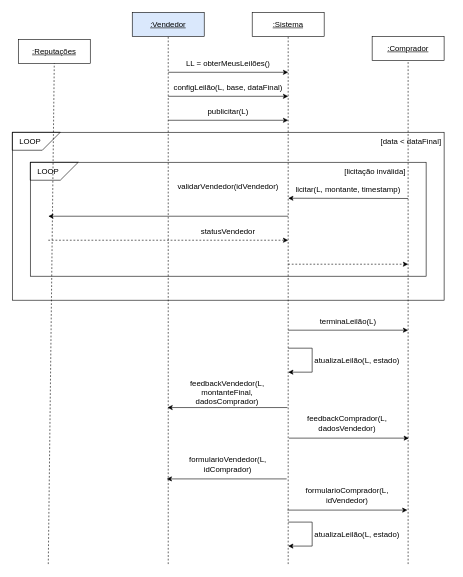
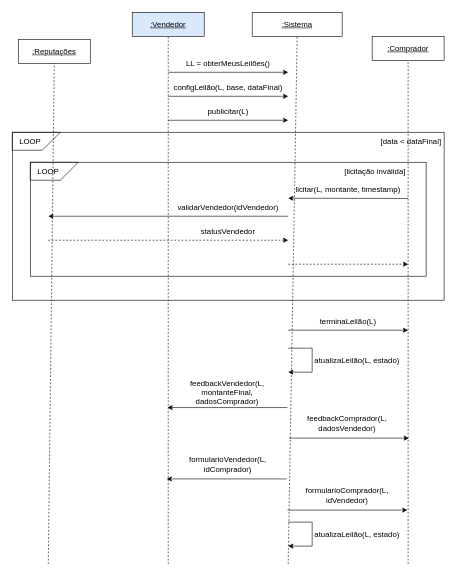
- <mxCell id="5" value="&lt;u&gt;&lt;font style=&quot;font-size: 13px;&quot;&gt;:Sistema&lt;/font&gt;&lt;/u&gt;" style="rounded=0;whiteSpace=wrap;html=1;" parent="1" vertex="1"><mxGeometry x="420" y="20" width="120" height="40" as="geometry" /></mxCell>
+ <mxCell id="5" value="&lt;u&gt;&lt;font style=&quot;font-size: 13px;&quot;&gt;:Sistema&lt;/font&gt;&lt;/u&gt;" style="rounded=0;whiteSpace=wrap;html=1;" parent="1" vertex="1"><mxGeometry x="420" y="20" width="150" height="40" as="geometry" /></mxCell>
- <mxCell id="28" value="&lt;font style=&quot;font-size: 13px;&quot;&gt;validarVendedor(idVendedor)&lt;/font&gt;" style="text;html=1;strokeColor=none;fillColor=none;align=center;verticalAlign=middle;whiteSpace=wrap;rounded=0;" parent="1" vertex="1"><mxGeometry x="300" y="295" width="160" height="30" as="geometry" /></mxCell>
+ <mxCell id="28" value="&lt;font style=&quot;font-size: 13px;&quot;&gt;validarVendedor(idVendedor)&lt;/font&gt;" style="text;html=1;strokeColor=none;fillColor=none;align=center;verticalAlign=middle;whiteSpace=wrap;rounded=0;" parent="1" vertex="1"><mxGeometry x="300" y="330" width="160" height="30" as="geometry" /></mxCell>
